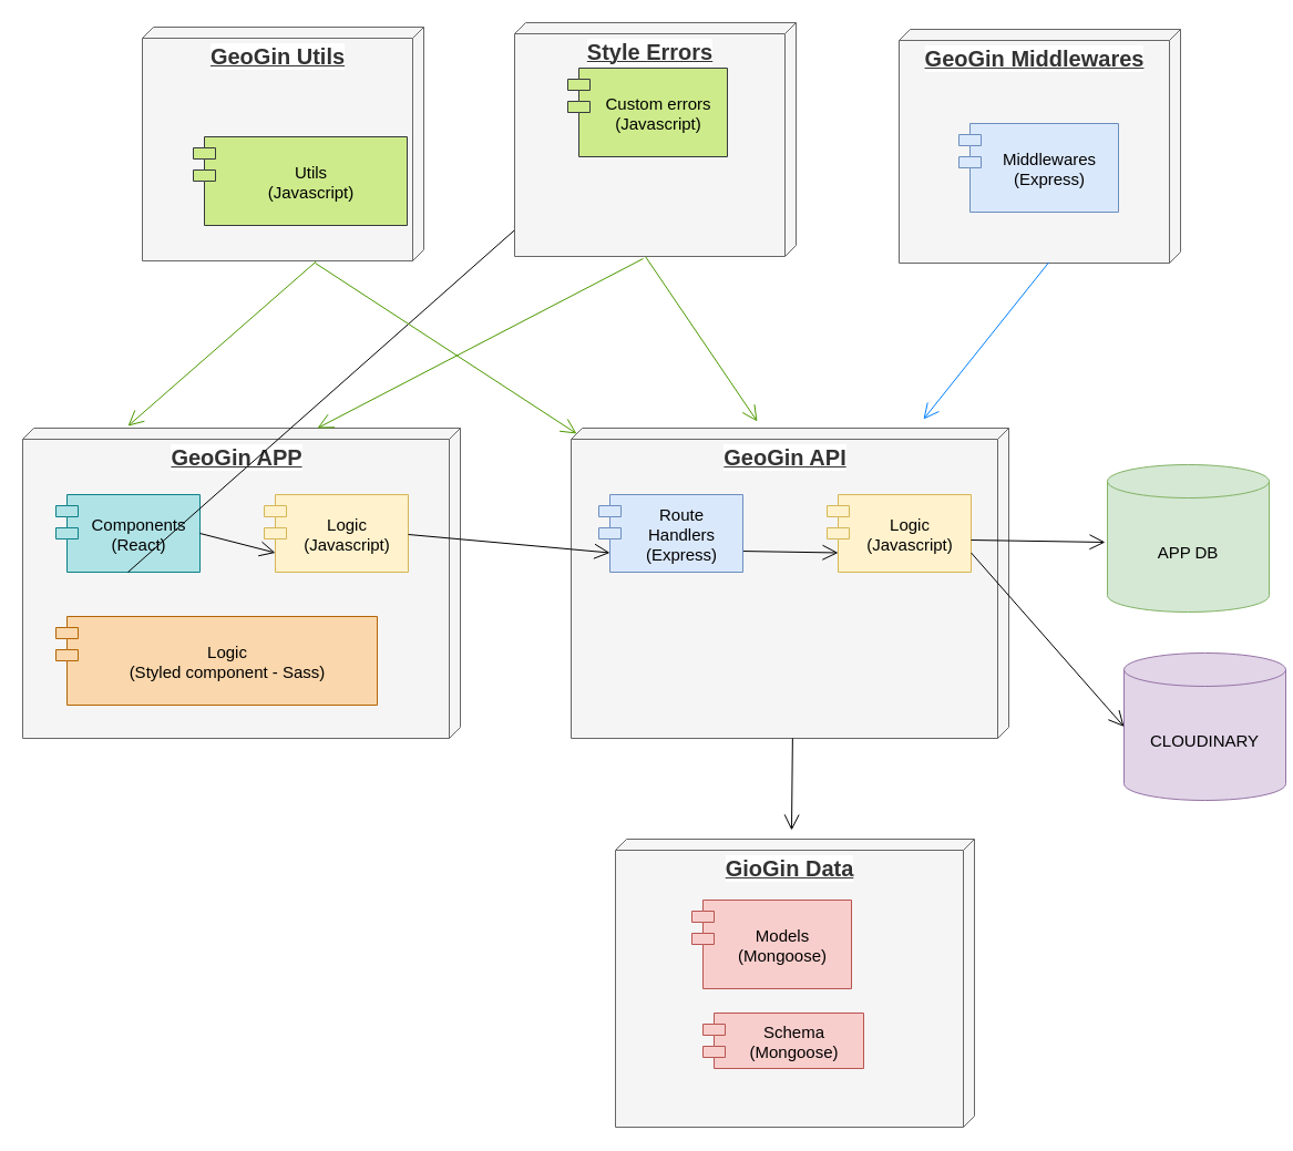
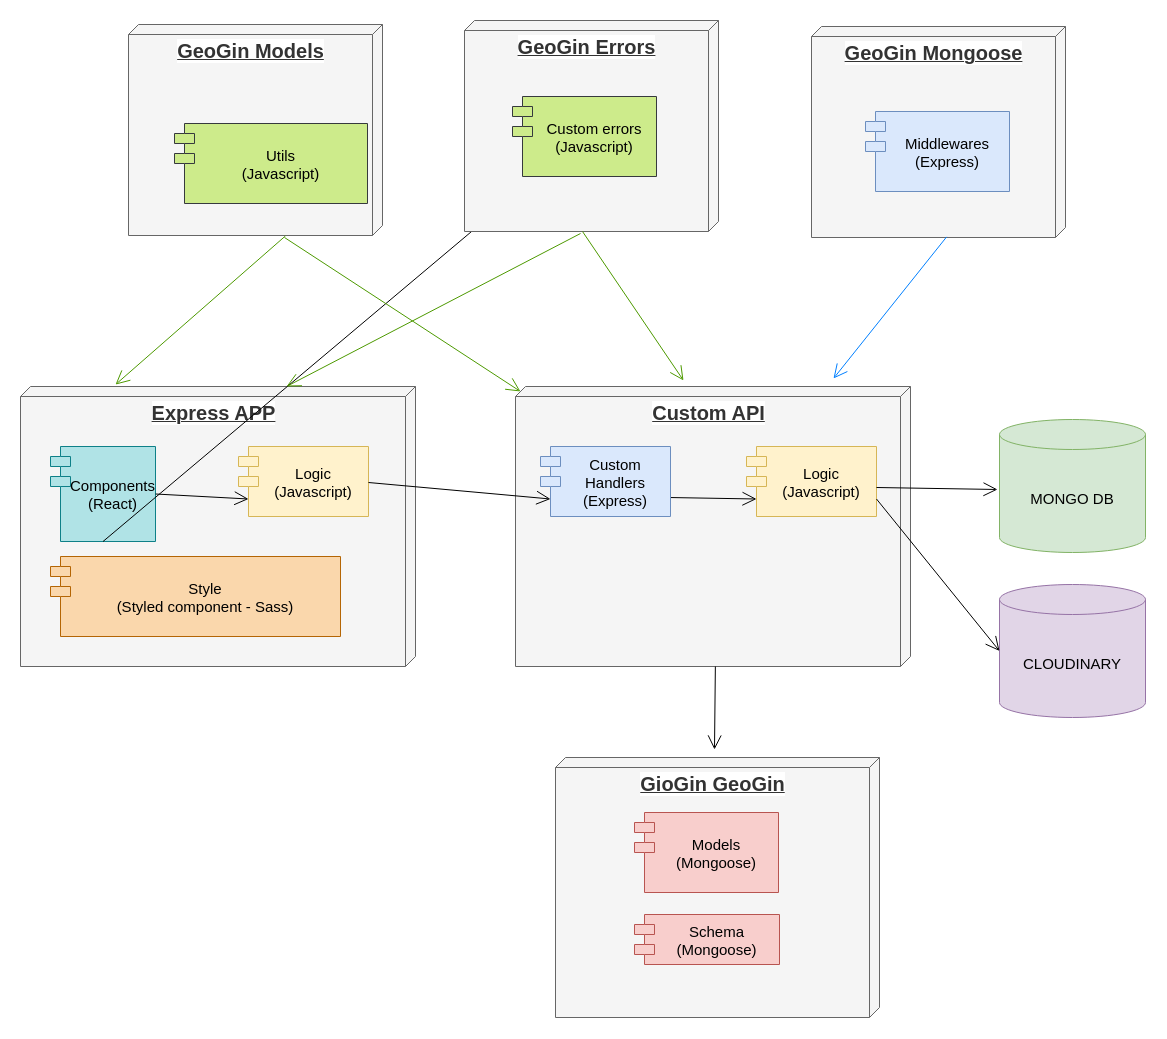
- <mxCell id="22" value="&lt;b&gt;&lt;font style=&quot;font-size: 20px&quot;&gt;Style Errors&lt;/font&gt;&lt;/b&gt;" style="verticalAlign=top;align=center;spacingTop=8;spacingLeft=2;spacingRight=12;shape=cube;size=10;direction=south;fontStyle=4;html=1;fontColor=#333333;strokeColor=#666666;fillColor=#f5f5f5;labelBackgroundColor=#ffffff;" vertex="1" parent="1"><mxGeometry x="464" y="20" width="254" height="211" as="geometry" /></mxCell>
+ <mxCell id="22" value="&lt;b&gt;&lt;font style=&quot;font-size: 20px&quot;&gt;GeoGin Errors&lt;/font&gt;&lt;/b&gt;" style="verticalAlign=top;align=center;spacingTop=8;spacingLeft=2;spacingRight=12;shape=cube;size=10;direction=south;fontStyle=4;html=1;fontColor=#333333;strokeColor=#666666;fillColor=#f5f5f5;labelBackgroundColor=#ffffff;" vertex="1" parent="1"><mxGeometry x="464" y="20" width="254" height="211" as="geometry" /></mxCell>
- <mxCell id="26" value="&lt;b&gt;&lt;font style=&quot;font-size: 20px&quot;&gt;GeoGin Utils&lt;br&gt;&lt;/font&gt;&lt;/b&gt;" style="verticalAlign=top;align=center;spacingTop=8;spacingLeft=2;spacingRight=12;shape=cube;size=10;direction=south;fontStyle=4;html=1;fontColor=#333333;strokeColor=#666666;fillColor=#f5f5f5;labelBackgroundColor=#ffffff;" vertex="1" parent="1"><mxGeometry x="128" y="24" width="254" height="211" as="geometry" /></mxCell>
+ <mxCell id="26" value="&lt;b&gt;&lt;font style=&quot;font-size: 20px&quot;&gt;GeoGin Models&lt;br&gt;&lt;/font&gt;&lt;/b&gt;" style="verticalAlign=top;align=center;spacingTop=8;spacingLeft=2;spacingRight=12;shape=cube;size=10;direction=south;fontStyle=4;html=1;fontColor=#333333;strokeColor=#666666;fillColor=#f5f5f5;labelBackgroundColor=#ffffff;" vertex="1" parent="1"><mxGeometry x="128" y="24" width="254" height="211" as="geometry" /></mxCell>
- <mxCell id="19" value="&lt;b&gt;&lt;font style=&quot;font-size: 20px&quot;&gt;GeoGin Middlewares&lt;/font&gt;&lt;/b&gt;" style="verticalAlign=top;align=center;spacingTop=8;spacingLeft=2;spacingRight=12;shape=cube;size=10;direction=south;fontStyle=4;html=1;fontColor=#333333;strokeColor=#666666;fillColor=#f5f5f5;labelBackgroundColor=#ffffff;" vertex="1" parent="1"><mxGeometry x="811" y="26" width="254" height="211" as="geometry" /></mxCell>
+ <mxCell id="19" value="&lt;b&gt;&lt;font style=&quot;font-size: 20px&quot;&gt;GeoGin Mongoose&lt;/font&gt;&lt;/b&gt;" style="verticalAlign=top;align=center;spacingTop=8;spacingLeft=2;spacingRight=12;shape=cube;size=10;direction=south;fontStyle=4;html=1;fontColor=#333333;strokeColor=#666666;fillColor=#f5f5f5;labelBackgroundColor=#ffffff;" vertex="1" parent="1"><mxGeometry x="811" y="26" width="254" height="211" as="geometry" /></mxCell>
- <mxCell id="23" value="Custom errors &#10;(Javascript)" style="shape=module;align=left;spacingLeft=20;align=center;verticalAlign=middle;fontSize=15;fillColor=#cdeb8b;strokeColor=#36393d;" vertex="1" parent="1"><mxGeometry x="512" y="61" width="144" height="80" as="geometry" /></mxCell>
+ <mxCell id="23" value="Custom errors &#10;(Javascript)" style="shape=module;align=left;spacingLeft=20;align=center;verticalAlign=middle;fontSize=15;fillColor=#cdeb8b;strokeColor=#36393d;" vertex="1" parent="1"><mxGeometry x="512" y="96" width="144" height="80" as="geometry" /></mxCell>
- <mxCell id="2" value="&lt;b&gt;&lt;font style=&quot;font-size: 20px&quot;&gt;GeoGin APP&lt;/font&gt;&lt;/b&gt;" style="verticalAlign=top;align=center;spacingTop=8;spacingLeft=2;spacingRight=12;shape=cube;size=10;direction=south;fontStyle=4;html=1;labelBackgroundColor=#ffffff;fillColor=#f5f5f5;strokeColor=#666666;fontColor=#333333;" vertex="1" parent="1"><mxGeometry x="20" y="386" width="395" height="280" as="geometry" /></mxCell>
+ <mxCell id="2" value="&lt;b&gt;&lt;font style=&quot;font-size: 20px&quot;&gt;Express APP&lt;/font&gt;&lt;/b&gt;" style="verticalAlign=top;align=center;spacingTop=8;spacingLeft=2;spacingRight=12;shape=cube;size=10;direction=south;fontStyle=4;html=1;labelBackgroundColor=#ffffff;fillColor=#f5f5f5;strokeColor=#666666;fontColor=#333333;" vertex="1" parent="1"><mxGeometry x="20" y="386" width="395" height="280" as="geometry" /></mxCell>
- <mxCell id="8" value="&lt;b&gt;&lt;font style=&quot;font-size: 20px&quot;&gt;GeoGin API&lt;/font&gt;&lt;/b&gt;" style="verticalAlign=top;align=center;spacingTop=8;spacingLeft=2;spacingRight=12;shape=cube;size=10;direction=south;fontStyle=4;html=1;fontColor=#333333;strokeColor=#666666;fillColor=#f5f5f5;labelBackgroundColor=#ffffff;" vertex="1" parent="1"><mxGeometry x="515" y="386" width="395" height="280" as="geometry" /></mxCell>
+ <mxCell id="8" value="&lt;b&gt;&lt;font style=&quot;font-size: 20px&quot;&gt;Custom API&lt;/font&gt;&lt;/b&gt;" style="verticalAlign=top;align=center;spacingTop=8;spacingLeft=2;spacingRight=12;shape=cube;size=10;direction=south;fontStyle=4;html=1;fontColor=#333333;strokeColor=#666666;fillColor=#f5f5f5;labelBackgroundColor=#ffffff;" vertex="1" parent="1"><mxGeometry x="515" y="386" width="395" height="280" as="geometry" /></mxCell>
- <mxCell id="10" value="Route&#10;Handlers&#10;(Express)" style="shape=module;align=left;spacingLeft=20;align=center;verticalAlign=middle;fontSize=15;fillColor=#dae8fc;strokeColor=#6c8ebf;" vertex="1" parent="1"><mxGeometry x="540" y="446" width="130" height="70" as="geometry" /></mxCell>
+ <mxCell id="10" value="Custom&#10;Handlers&#10;(Express)" style="shape=module;align=left;spacingLeft=20;align=center;verticalAlign=middle;fontSize=15;fillColor=#dae8fc;strokeColor=#6c8ebf;" vertex="1" parent="1"><mxGeometry x="540" y="446" width="130" height="70" as="geometry" /></mxCell>
- <mxCell id="3" value="Components&#10;(React)" style="shape=module;align=left;spacingLeft=20;align=center;verticalAlign=middle;fontSize=15;fillColor=#b0e3e6;strokeColor=#0e8088;" vertex="1" parent="1"><mxGeometry x="50" y="446" width="130" height="70" as="geometry" /></mxCell>
+ <mxCell id="3" value="Components&#10;(React)" style="shape=module;align=left;spacingLeft=20;align=center;verticalAlign=middle;fontSize=15;fillColor=#b0e3e6;strokeColor=#0e8088;" vertex="1" parent="1"><mxGeometry x="50" y="446" width="105" height="95" as="geometry" /></mxCell>
- <mxCell id="15" value="APP DB" style="shape=cylinder3;whiteSpace=wrap;html=1;boundedLbl=1;backgroundOutline=1;size=15;labelBackgroundColor=none;fontSize=15;fillColor=#d5e8d4;strokeColor=#82b366;" vertex="1" parent="1"><mxGeometry x="999" y="419" width="146" height="133" as="geometry" /></mxCell>
+ <mxCell id="15" value="MONGO DB" style="shape=cylinder3;whiteSpace=wrap;html=1;boundedLbl=1;backgroundOutline=1;size=15;labelBackgroundColor=none;fontSize=15;fillColor=#d5e8d4;strokeColor=#82b366;" vertex="1" parent="1"><mxGeometry x="999" y="419" width="146" height="133" as="geometry" /></mxCell>
- <mxCell id="4" value="Logic&#10;(Styled component - Sass)" style="shape=module;align=left;spacingLeft=20;align=center;verticalAlign=middle;fontSize=15;fillColor=#fad7ac;strokeColor=#b46504;" vertex="1" parent="1"><mxGeometry x="50" y="556" width="290" height="80" as="geometry" /></mxCell>
+ <mxCell id="4" value="Style&#10;(Styled component - Sass)" style="shape=module;align=left;spacingLeft=20;align=center;verticalAlign=middle;fontSize=15;fillColor=#fad7ac;strokeColor=#b46504;" vertex="1" parent="1"><mxGeometry x="50" y="556" width="290" height="80" as="geometry" /></mxCell>
- <mxCell id="30" value="CLOUDINARY" style="shape=cylinder3;whiteSpace=wrap;html=1;boundedLbl=1;backgroundOutline=1;size=15;labelBackgroundColor=none;fontSize=15;fillColor=#e1d5e7;strokeColor=#9673a6;" vertex="1" parent="1"><mxGeometry x="1014" y="589" width="146" height="133" as="geometry" /></mxCell>
+ <mxCell id="30" value="CLOUDINARY" style="shape=cylinder3;whiteSpace=wrap;html=1;boundedLbl=1;backgroundOutline=1;size=15;labelBackgroundColor=none;fontSize=15;fillColor=#e1d5e7;strokeColor=#9673a6;" vertex="1" parent="1"><mxGeometry x="999" y="584" width="146" height="133" as="geometry" /></mxCell>
- <mxCell id="13" value="&lt;b&gt;&lt;font style=&quot;font-size: 20px&quot;&gt;GioGin Data&lt;/font&gt;&lt;/b&gt;" style="verticalAlign=top;align=center;spacingTop=8;spacingLeft=2;spacingRight=12;shape=cube;size=10;direction=south;fontStyle=4;html=1;fontColor=#333333;strokeColor=#666666;fillColor=#f5f5f5;labelBackgroundColor=#ffffff;" vertex="1" parent="1"><mxGeometry x="555" y="757" width="324" height="260" as="geometry" /></mxCell>
+ <mxCell id="13" value="&lt;b&gt;&lt;font style=&quot;font-size: 20px&quot;&gt;GioGin GeoGin&lt;/font&gt;&lt;/b&gt;" style="verticalAlign=top;align=center;spacingTop=8;spacingLeft=2;spacingRight=12;shape=cube;size=10;direction=south;fontStyle=4;html=1;fontColor=#333333;strokeColor=#666666;fillColor=#f5f5f5;labelBackgroundColor=#ffffff;" vertex="1" parent="1"><mxGeometry x="555" y="757" width="324" height="260" as="geometry" /></mxCell>
- <mxCell id="16" value="Models&#10;(Mongoose)" style="shape=module;align=left;spacingLeft=20;align=center;verticalAlign=middle;fontSize=15;fillColor=#f8cecc;strokeColor=#b85450;" vertex="1" parent="1"><mxGeometry x="624" y="812" width="144" height="80" as="geometry" /></mxCell>
+ <mxCell id="16" value="Models&#10;(Mongoose)" style="shape=module;align=left;spacingLeft=20;align=center;verticalAlign=middle;fontSize=15;fillColor=#f8cecc;strokeColor=#b85450;" vertex="1" parent="1"><mxGeometry x="634" y="812" width="144" height="80" as="geometry" /></mxCell>
